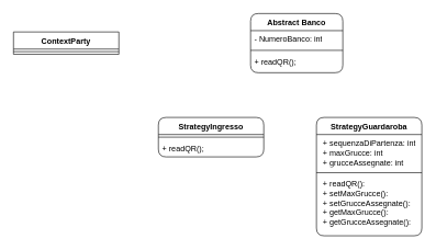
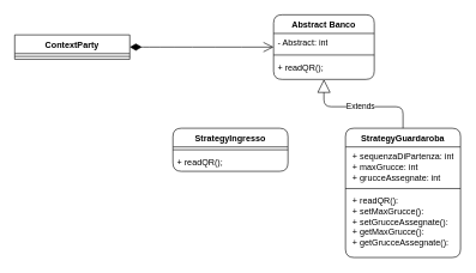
- <mxCell id="13" value="&lt;div&gt;- NumeroBanco: int&lt;/div&gt;" style="text;strokeColor=none;fillColor=none;align=left;verticalAlign=top;spacingLeft=4;spacingRight=4;overflow=hidden;rotatable=0;points=[[0,0.5],[1,0.5]];portConstraint=eastwest;whiteSpace=wrap;html=1;" parent="12" vertex="1"><mxGeometry y="26" width="140" height="26" as="geometry" /></mxCell>
+ <mxCell id="13" value="&lt;div&gt;- Abstract: int&lt;/div&gt;" style="text;strokeColor=none;fillColor=none;align=left;verticalAlign=top;spacingLeft=4;spacingRight=4;overflow=hidden;rotatable=0;points=[[0,0.5],[1,0.5]];portConstraint=eastwest;whiteSpace=wrap;html=1;" parent="12" vertex="1"><mxGeometry y="26" width="140" height="26" as="geometry" /></mxCell>
+ <mxCell id="16" value="" style="endArrow=open;html=1;endSize=12;startArrow=diamondThin;startSize=14;startFill=1;edgeStyle=orthogonalEdgeStyle;align=left;verticalAlign=bottom;rounded=0;fontSize=12;curved=1;" parent="1" source="2" target="12" edge="1"><mxGeometry x="-1" y="3" relative="1" as="geometry"><mxPoint x="270" y="208" as="sourcePoint" /><mxPoint x="430" y="208" as="targetPoint" /></mxGeometry></mxCell>
+ <mxCell id="11" value="Extends" style="endArrow=block;endSize=16;endFill=0;html=1;rounded=1;" parent="1" source="7" target="12" edge="1"><mxGeometry width="160" relative="1" as="geometry"><mxPoint x="330" y="188" as="sourcePoint" /><mxPoint x="450" y="86" as="targetPoint" /><Array as="points"><mxPoint x="560" y="148" /><mxPoint x="450" y="148" /></Array></mxGeometry></mxCell>
